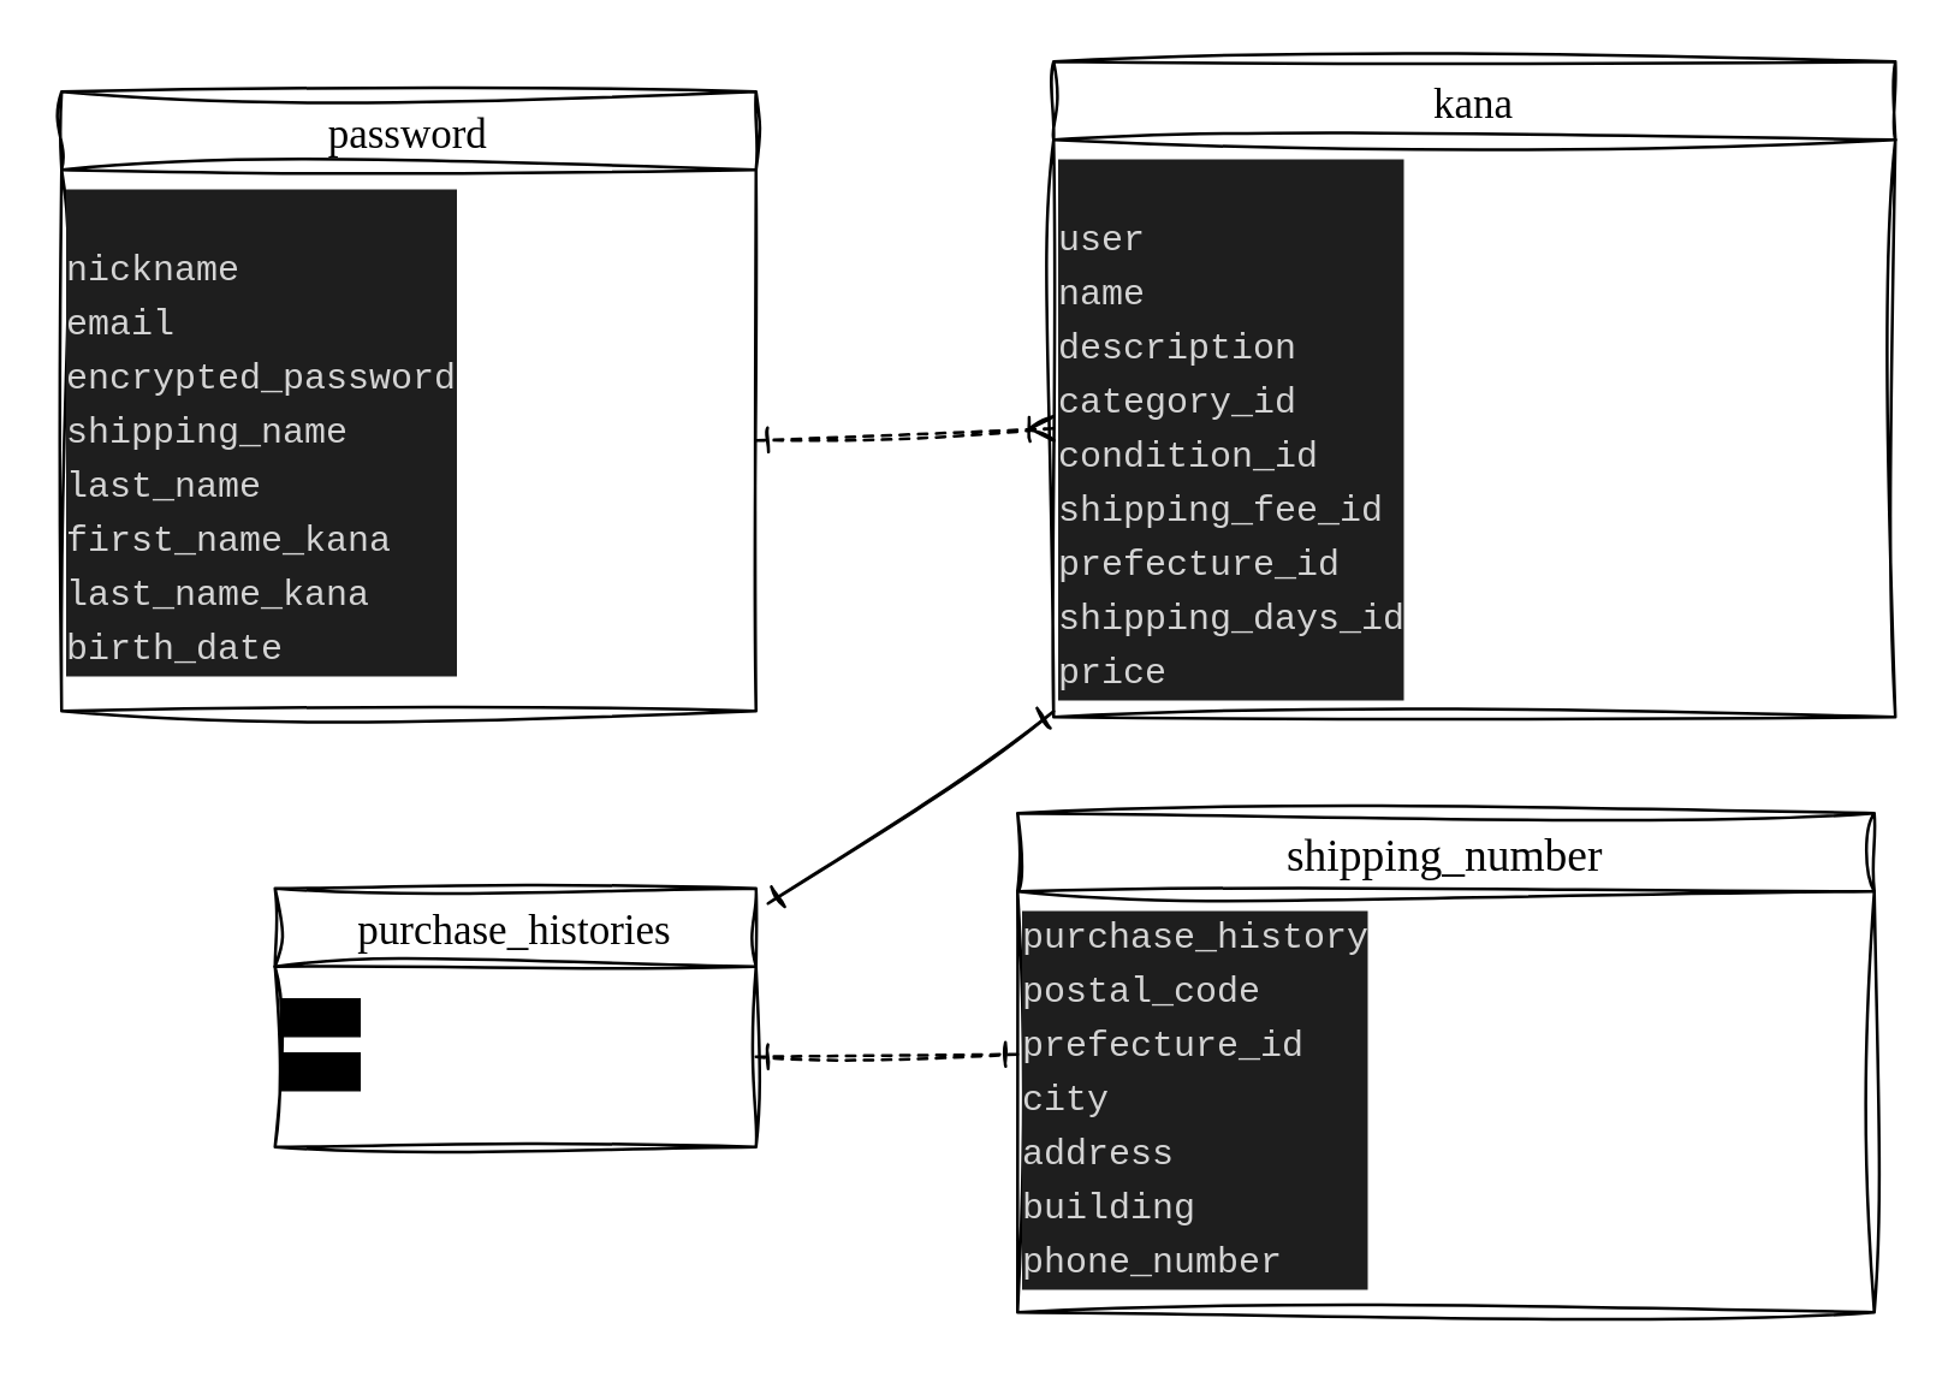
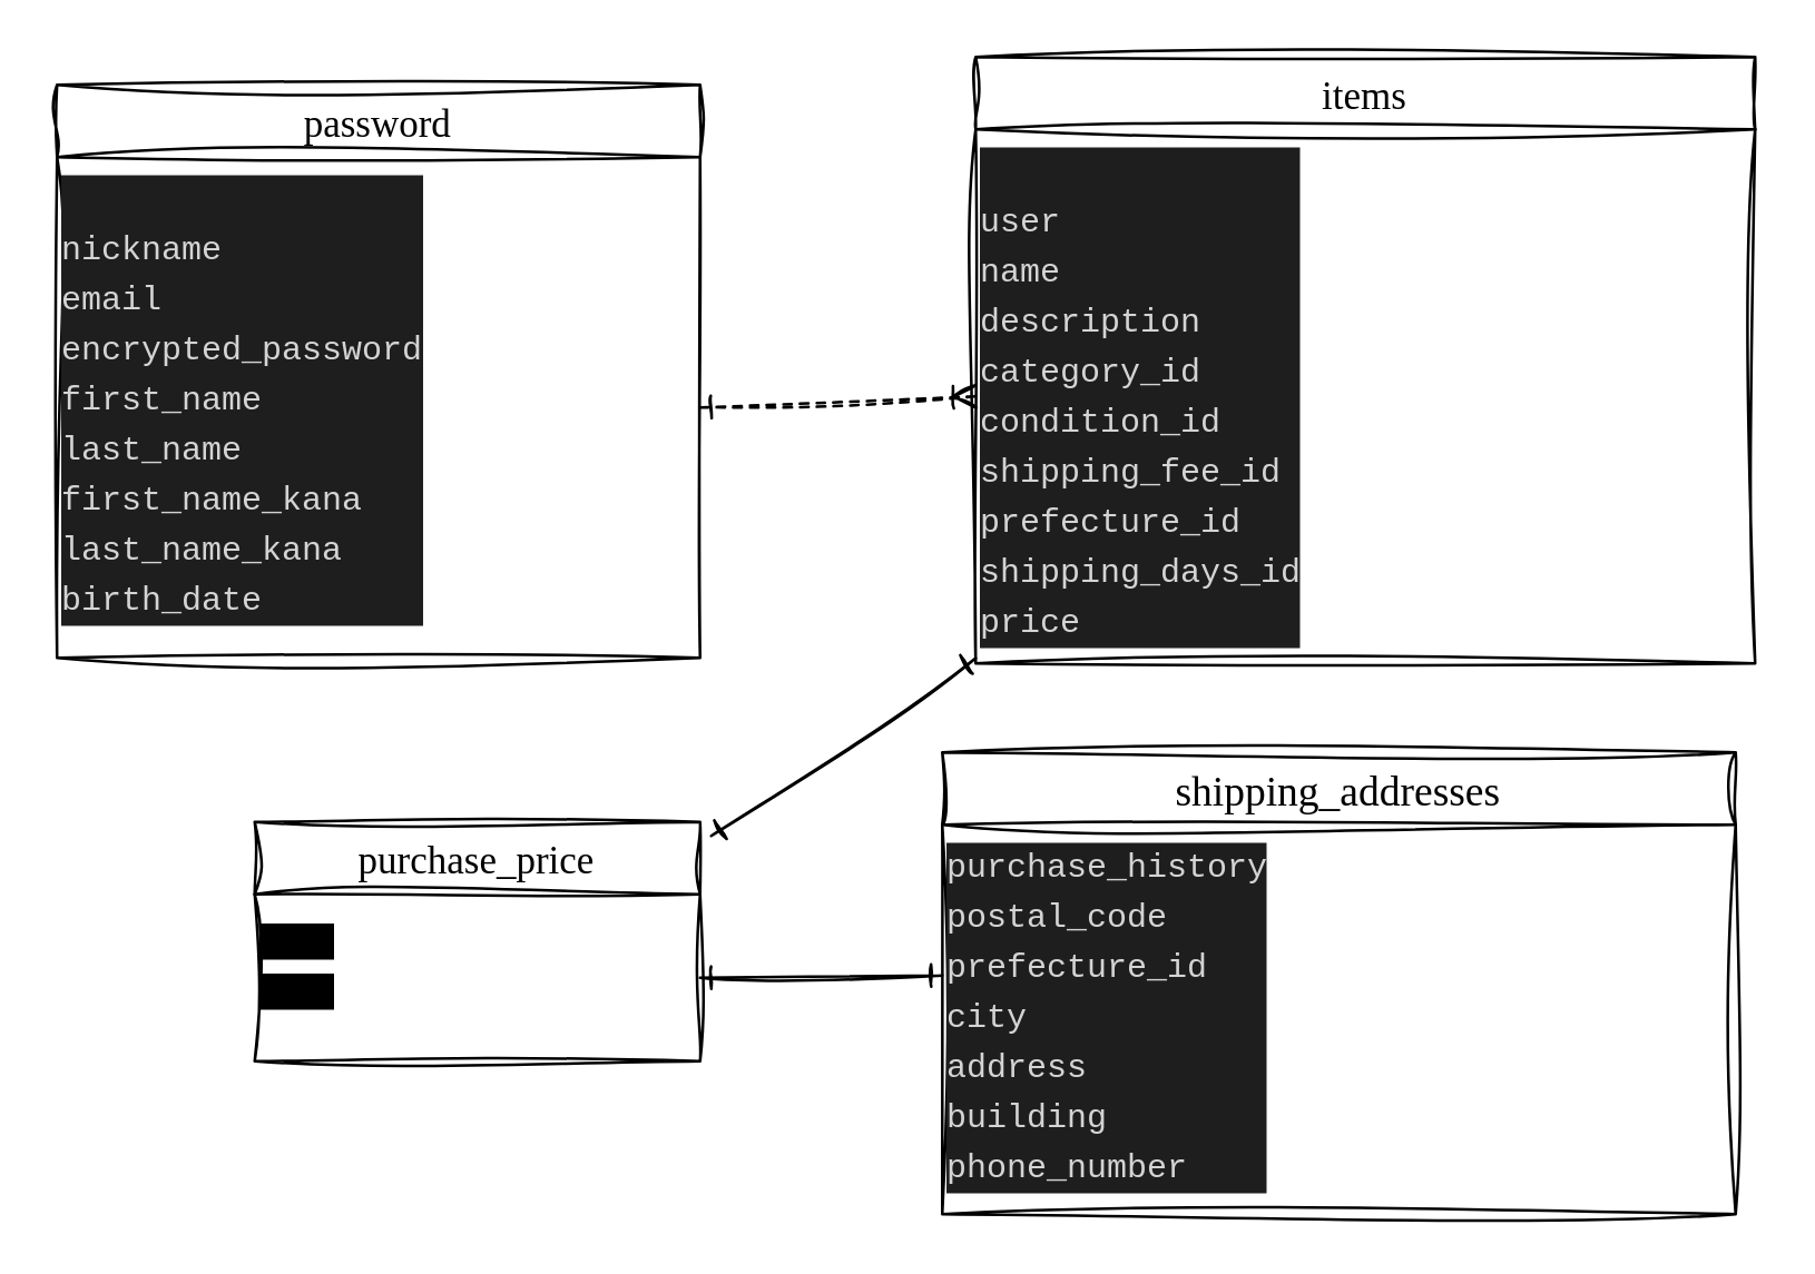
- <mxCell id="4" value="kana" style="swimlane;fontStyle=0;childLayout=stackLayout;horizontal=1;startSize=26;horizontalStack=0;resizeParent=1;resizeParentMax=0;resizeLast=0;collapsible=1;marginBottom=0;align=center;fontSize=14;sketch=1;hachureGap=4;jiggle=2;curveFitting=1;fontFamily=Architects Daughter;fontSource=https%3A%2F%2Ffonts.googleapis.com%2Fcss%3Ffamily%3DArchitects%2BDaughter;" parent="1" vertex="1"><mxGeometry x="350" y="20" width="280" height="218" as="geometry" /></mxCell>
+ <mxCell id="4" value="items" style="swimlane;fontStyle=0;childLayout=stackLayout;horizontal=1;startSize=26;horizontalStack=0;resizeParent=1;resizeParentMax=0;resizeLast=0;collapsible=1;marginBottom=0;align=center;fontSize=14;sketch=1;hachureGap=4;jiggle=2;curveFitting=1;fontFamily=Architects Daughter;fontSource=https%3A%2F%2Ffonts.googleapis.com%2Fcss%3Ffamily%3DArchitects%2BDaughter;" parent="1" vertex="1"><mxGeometry x="350" y="20" width="280" height="218" as="geometry" /></mxCell>
- <mxCell id="3" value="&lt;div style=&quot;color: rgb(212, 212, 212); background-color: rgb(30, 30, 30); font-family: Menlo, Monaco, &amp;quot;Courier New&amp;quot;, monospace; font-weight: normal; font-size: 12px; line-height: 18px;&quot;&gt;&lt;div&gt;&lt;br&gt;&lt;/div&gt;&lt;div&gt;&lt;span style=&quot;color: #d4d4d4;&quot;&gt;nickname&lt;/span&gt;&lt;/div&gt;&lt;div&gt;&lt;span style=&quot;color: #d4d4d4;&quot;&gt;email&lt;/span&gt;&lt;/div&gt;&lt;div&gt;&lt;span style=&quot;color: #d4d4d4;&quot;&gt;encrypted_password&lt;/span&gt;&lt;/div&gt;&lt;div&gt;&lt;span style=&quot;color: #d4d4d4;&quot;&gt;shipping_name&lt;/span&gt;&lt;/div&gt;&lt;div&gt;&lt;span style=&quot;color: #d4d4d4;&quot;&gt;last_name&lt;/span&gt;&lt;/div&gt;&lt;div&gt;&lt;span style=&quot;color: #d4d4d4;&quot;&gt;first_name_kana&lt;/span&gt;&lt;/div&gt;&lt;div&gt;last_name_kana&lt;/div&gt;&lt;div&gt;&lt;span style=&quot;color: #d4d4d4;&quot;&gt;birth_date&amp;nbsp;&lt;/span&gt;&lt;/div&gt;&lt;/div&gt;" style="text;whiteSpace=wrap;html=1;fontSize=6;fontFamily=Architects Daughter;" vertex="1" parent="2"><mxGeometry y="26" width="231" height="180" as="geometry" /></mxCell>
+ <mxCell id="3" value="&lt;div style=&quot;color: rgb(212, 212, 212); background-color: rgb(30, 30, 30); font-family: Menlo, Monaco, &amp;quot;Courier New&amp;quot;, monospace; font-weight: normal; font-size: 12px; line-height: 18px;&quot;&gt;&lt;div&gt;&lt;br&gt;&lt;/div&gt;&lt;div&gt;&lt;span style=&quot;color: #d4d4d4;&quot;&gt;nickname&lt;/span&gt;&lt;/div&gt;&lt;div&gt;&lt;span style=&quot;color: #d4d4d4;&quot;&gt;email&lt;/span&gt;&lt;/div&gt;&lt;div&gt;&lt;span style=&quot;color: #d4d4d4;&quot;&gt;encrypted_password&lt;/span&gt;&lt;/div&gt;&lt;div&gt;&lt;span style=&quot;color: #d4d4d4;&quot;&gt;first_name&lt;/span&gt;&lt;/div&gt;&lt;div&gt;&lt;span style=&quot;color: #d4d4d4;&quot;&gt;last_name&lt;/span&gt;&lt;/div&gt;&lt;div&gt;&lt;span style=&quot;color: #d4d4d4;&quot;&gt;first_name_kana&lt;/span&gt;&lt;/div&gt;&lt;div&gt;last_name_kana&lt;/div&gt;&lt;div&gt;&lt;span style=&quot;color: #d4d4d4;&quot;&gt;birth_date&amp;nbsp;&lt;/span&gt;&lt;/div&gt;&lt;/div&gt;" style="text;whiteSpace=wrap;html=1;fontSize=6;fontFamily=Architects Daughter;" vertex="1" parent="2"><mxGeometry y="26" width="231" height="180" as="geometry" /></mxCell>
- <mxCell id="6" value="shipping_number" style="swimlane;fontStyle=0;childLayout=stackLayout;horizontal=1;startSize=26;horizontalStack=0;resizeParent=1;resizeParentMax=0;resizeLast=0;collapsible=1;marginBottom=0;align=center;fontSize=15;sketch=1;hachureGap=4;jiggle=2;curveFitting=1;fontFamily=Architects Daughter;fontSource=https%3A%2F%2Ffonts.googleapis.com%2Fcss%3Ffamily%3DArchitects%2BDaughter;" parent="1" vertex="1"><mxGeometry x="338" y="270" width="285" height="166" as="geometry" /></mxCell>
+ <mxCell id="6" value="shipping_addresses" style="swimlane;fontStyle=0;childLayout=stackLayout;horizontal=1;startSize=26;horizontalStack=0;resizeParent=1;resizeParentMax=0;resizeLast=0;collapsible=1;marginBottom=0;align=center;fontSize=15;sketch=1;hachureGap=4;jiggle=2;curveFitting=1;fontFamily=Architects Daughter;fontSource=https%3A%2F%2Ffonts.googleapis.com%2Fcss%3Ffamily%3DArchitects%2BDaughter;" parent="1" vertex="1"><mxGeometry x="338" y="270" width="285" height="166" as="geometry" /></mxCell>
- <mxCell id="9" value="purchase_histories" style="swimlane;fontStyle=0;childLayout=stackLayout;horizontal=1;startSize=26;horizontalStack=0;resizeParent=1;resizeParentMax=0;resizeLast=0;collapsible=1;marginBottom=0;align=center;fontSize=14;sketch=1;hachureGap=4;jiggle=2;curveFitting=1;fontFamily=Architects Daughter;fontSource=https%3A%2F%2Ffonts.googleapis.com%2Fcss%3Ffamily%3DArchitects%2BDaughter;" vertex="1" parent="1"><mxGeometry x="91" y="295" width="160" height="86" as="geometry" /></mxCell>
+ <mxCell id="9" value="purchase_price" style="swimlane;fontStyle=0;childLayout=stackLayout;horizontal=1;startSize=26;horizontalStack=0;resizeParent=1;resizeParentMax=0;resizeLast=0;collapsible=1;marginBottom=0;align=center;fontSize=14;sketch=1;hachureGap=4;jiggle=2;curveFitting=1;fontFamily=Architects Daughter;fontSource=https%3A%2F%2Ffonts.googleapis.com%2Fcss%3Ffamily%3DArchitects%2BDaughter;" vertex="1" parent="1"><mxGeometry x="91" y="295" width="160" height="86" as="geometry" /></mxCell>
- <mxCell id="12" style="edgeStyle=none;sketch=1;hachureGap=4;jiggle=2;curveFitting=1;html=1;exitX=1;exitY=0.5;exitDx=0;exitDy=0;entryX=0;entryY=0.387;entryDx=0;entryDy=0;entryPerimeter=0;fontFamily=Architects Daughter;fontSource=https%3A%2F%2Ffonts.googleapis.com%2Fcss%3Ffamily%3DArchitects%2BDaughter;fontSize=11;fontColor=#F0F0F0;startArrow=ERone;startFill=0;endArrow=ERone;endFill=0;dashed=1;" edge="1" parent="1" source="10" target="7"><mxGeometry relative="1" as="geometry" /></mxCell>
+ <mxCell id="12" style="edgeStyle=none;sketch=1;hachureGap=4;jiggle=2;curveFitting=1;html=1;exitX=1;exitY=0.5;exitDx=0;exitDy=0;entryX=0;entryY=0.387;entryDx=0;entryDy=0;entryPerimeter=0;fontFamily=Architects Daughter;fontSource=https%3A%2F%2Ffonts.googleapis.com%2Fcss%3Ffamily%3DArchitects%2BDaughter;fontSize=11;fontColor=#F0F0F0;startArrow=ERone;startFill=0;endArrow=ERone;endFill=0;" edge="1" parent="1" source="10" target="7"><mxGeometry relative="1" as="geometry" /></mxCell>
